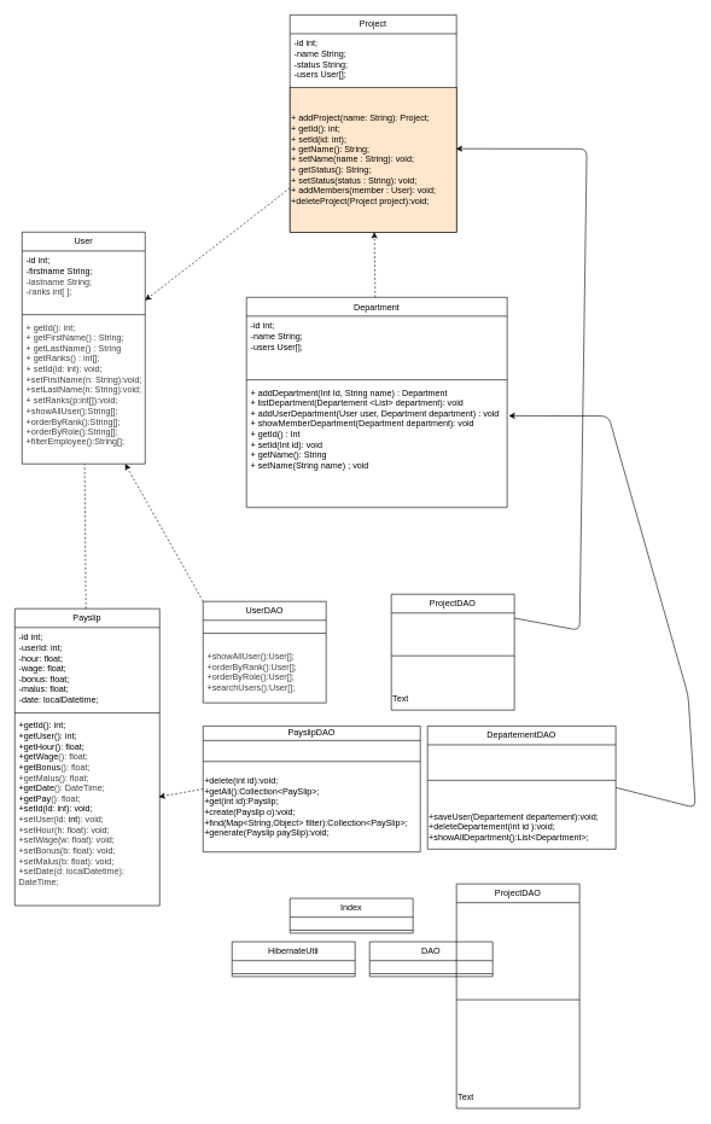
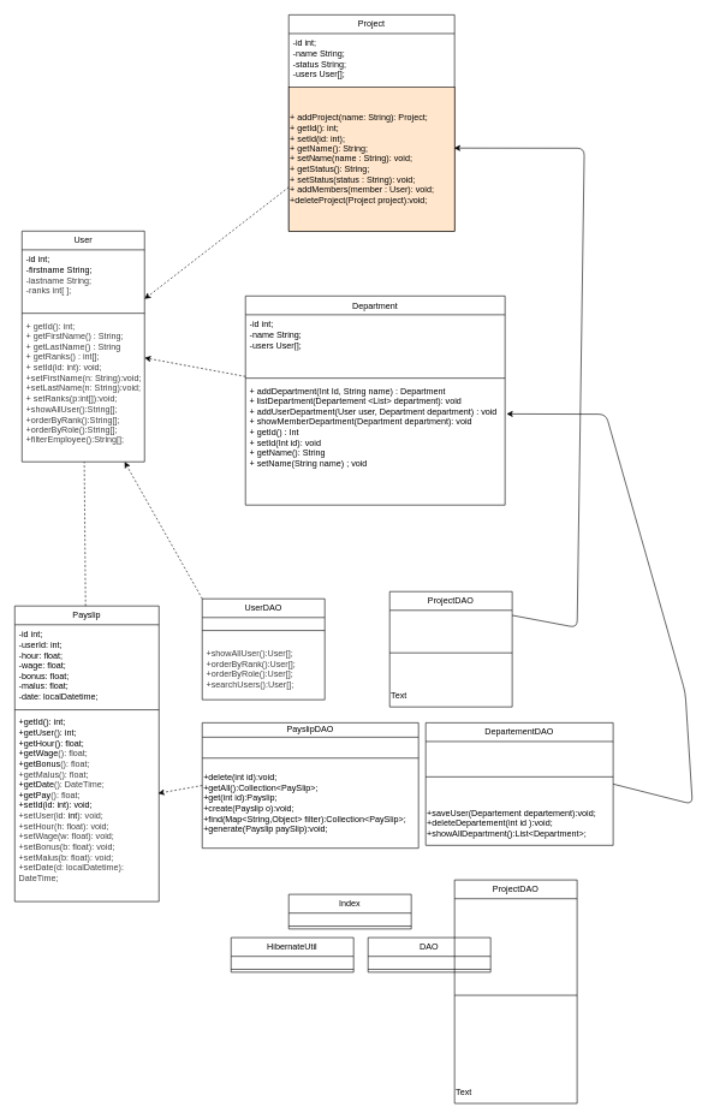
- <mxCell id="19" style="edgeStyle=none;html=1;dashed=1;" parent="1" source="6" target="12" edge="1"><mxGeometry relative="1" as="geometry" /></mxCell>
+ <mxCell id="19" style="edgeStyle=none;html=1;dashed=1;" parent="1" source="6" target="2" edge="1"><mxGeometry relative="1" as="geometry" /></mxCell>
